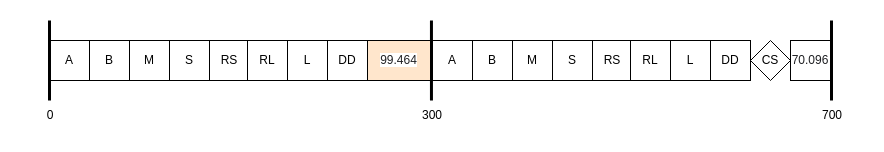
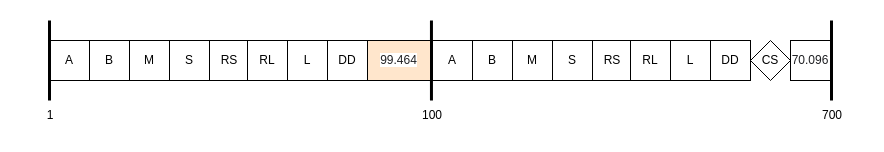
- <mxCell id="9" value="0" style="text;html=1;strokeColor=none;fillColor=none;align=center;verticalAlign=middle;whiteSpace=wrap;rounded=0;" parent="1" vertex="1"><mxGeometry x="20" y="100" width="60" height="30" as="geometry" /></mxCell>
+ <mxCell id="9" value="1" style="text;html=1;strokeColor=none;fillColor=none;align=center;verticalAlign=middle;whiteSpace=wrap;rounded=0;" parent="1" vertex="1"><mxGeometry x="20" y="100" width="60" height="30" as="geometry" /></mxCell>
- <mxCell id="5" value="300" style="text;html=1;strokeColor=none;fillColor=none;align=center;verticalAlign=middle;whiteSpace=wrap;rounded=0;" parent="1" vertex="1"><mxGeometry x="402" y="100" width="60" height="30" as="geometry" /></mxCell>
+ <mxCell id="5" value="100" style="text;html=1;strokeColor=none;fillColor=none;align=center;verticalAlign=middle;whiteSpace=wrap;rounded=0;" parent="1" vertex="1"><mxGeometry x="402" y="100" width="60" height="30" as="geometry" /></mxCell>
